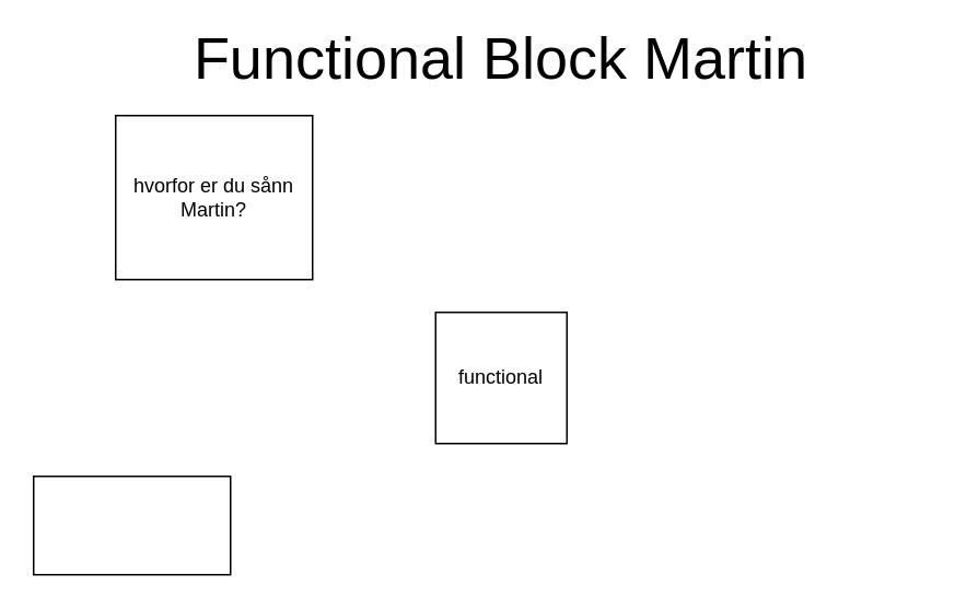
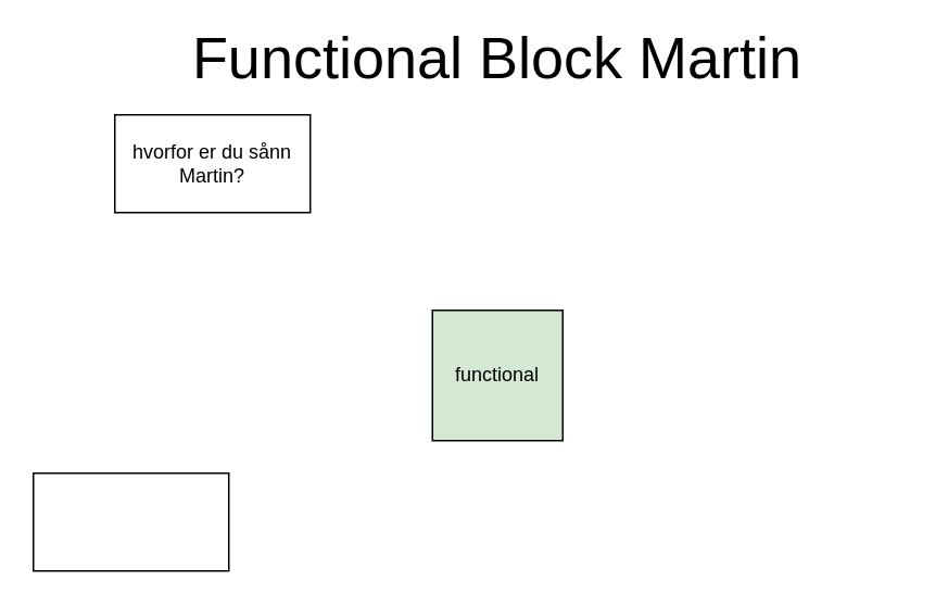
- <mxCell id="4" value="&lt;div&gt;hvorfor er du sånn Martin?&lt;/div&gt;" style="whiteSpace=wrap;html=1;" parent="1" vertex="1"><mxGeometry x="70" y="70" width="120" height="100" as="geometry" /></mxCell>
+ <mxCell id="4" value="&lt;div&gt;hvorfor er du sånn Martin?&lt;/div&gt;" style="whiteSpace=wrap;html=1;" parent="1" vertex="1"><mxGeometry x="70" y="70" width="120" height="60" as="geometry" /></mxCell>
- <mxCell id="3" value="functional" style="whiteSpace=wrap;html=1;aspect=fixed;" parent="1" vertex="1"><mxGeometry x="265" y="190" width="80" height="80" as="geometry" /></mxCell>
+ <mxCell id="3" value="functional" style="whiteSpace=wrap;html=1;aspect=fixed;fillColor=#d5e8d4;" parent="1" vertex="1"><mxGeometry x="265" y="190" width="80" height="80" as="geometry" /></mxCell>
